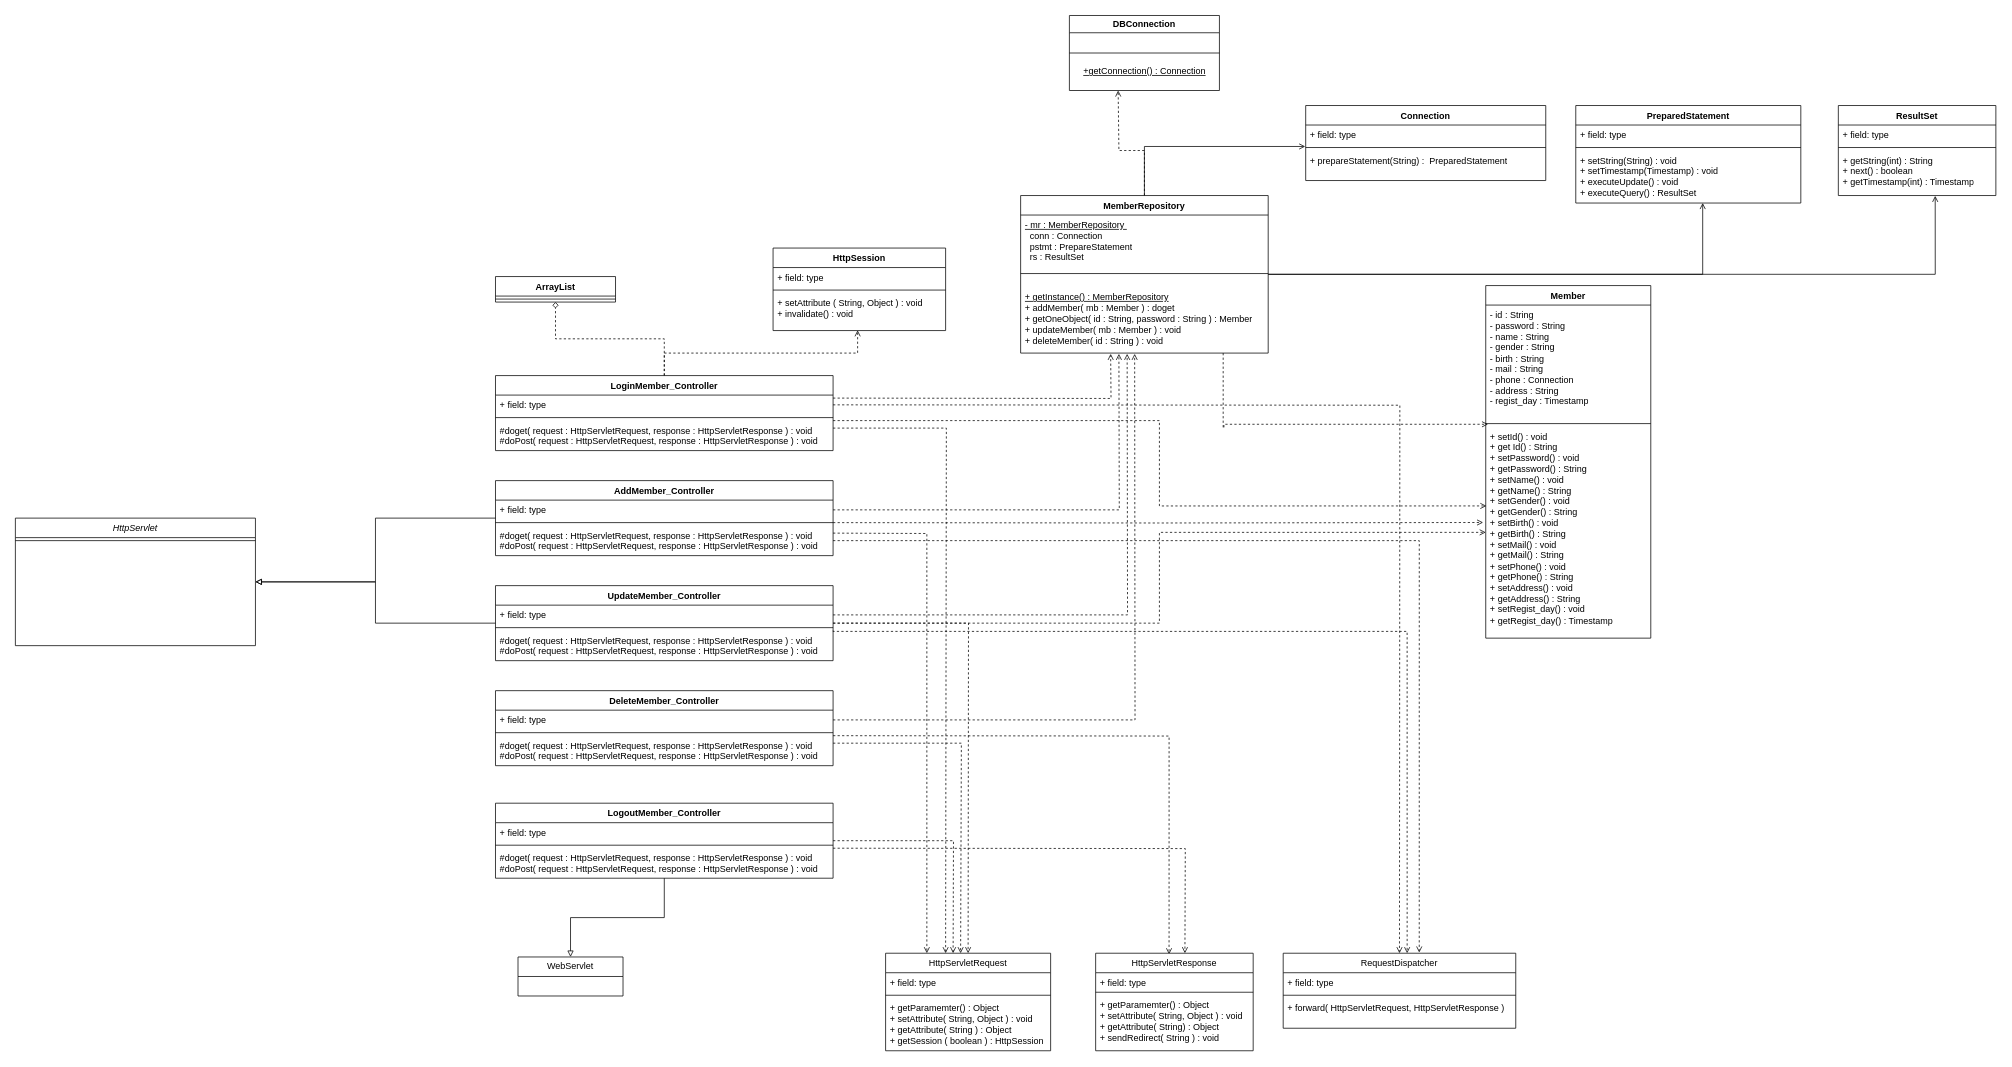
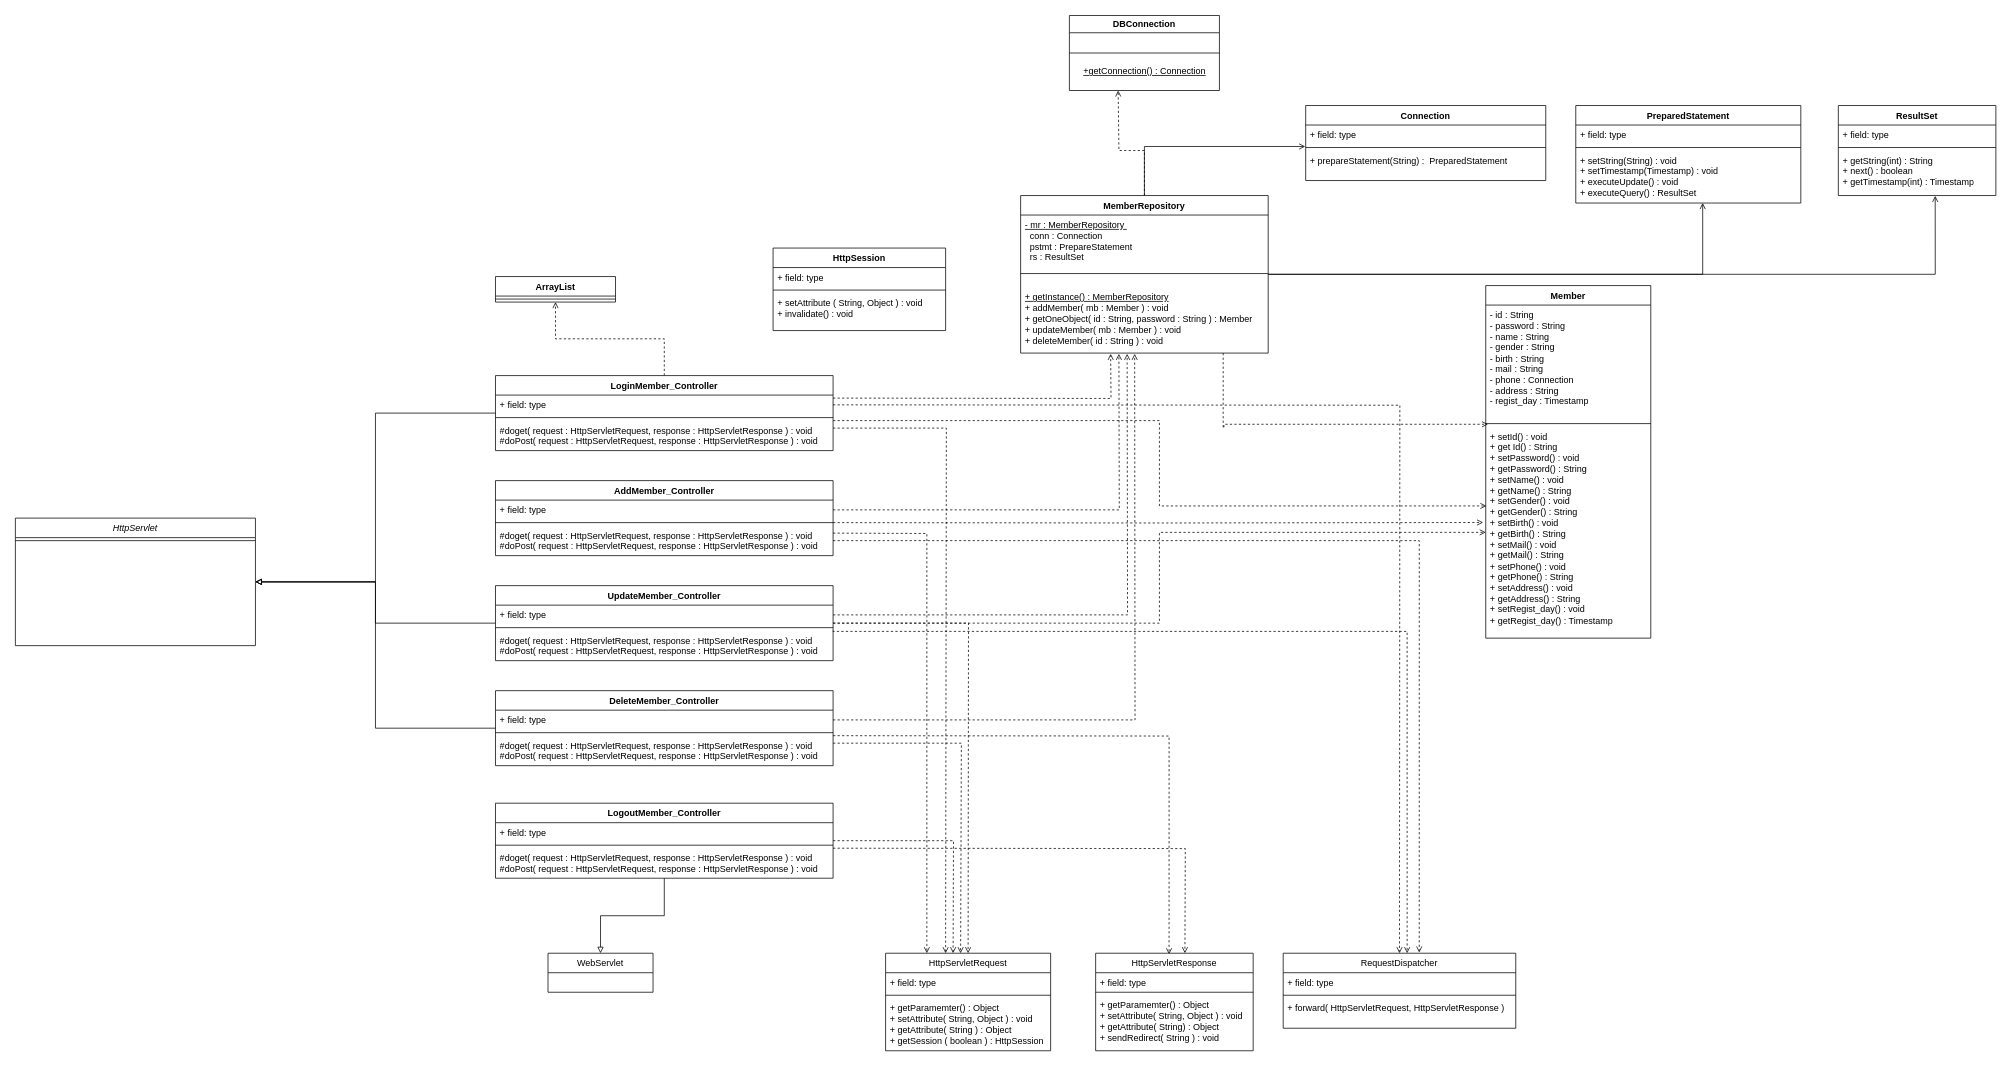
- <mxCell id="13" style="edgeStyle=orthogonalEdgeStyle;rounded=0;orthogonalLoop=1;jettySize=auto;html=1;entryX=0.5;entryY=1;entryDx=0;entryDy=0;dashed=1;endArrow=diamond;endFill=0;" edge="1" parent="1" source="14" target="86"><mxGeometry relative="1" as="geometry" /></mxCell>
+ <mxCell id="13" style="edgeStyle=orthogonalEdgeStyle;rounded=0;orthogonalLoop=1;jettySize=auto;html=1;entryX=0.5;entryY=1;entryDx=0;entryDy=0;dashed=1;endArrow=open;endFill=0;" edge="1" parent="1" source="14" target="86"><mxGeometry relative="1" as="geometry" /></mxCell>
- <mxCell id="11" value="&lt;br&gt;&lt;div&gt;&lt;div style=&quot;text-wrap-mode: nowrap;&quot;&gt;&lt;u&gt;+ getInstance() : MemberRepository&lt;/u&gt;&lt;/div&gt;&lt;div style=&quot;text-wrap-mode: nowrap;&quot;&gt;+ addMember( mb : Member ) : doget&lt;/div&gt;&lt;div style=&quot;text-wrap-mode: nowrap;&quot;&gt;+ getOneObject( id : String, password : String ) : Member&lt;/div&gt;&lt;div style=&quot;text-wrap-mode: nowrap;&quot;&gt;+ updateMember( mb : Member ) : void&lt;/div&gt;&lt;div style=&quot;text-wrap-mode: nowrap;&quot;&gt;+ deleteMember( id : String ) : void&lt;/div&gt;&lt;/div&gt;" style="text;strokeColor=none;fillColor=none;align=left;verticalAlign=top;spacingLeft=4;spacingRight=4;overflow=hidden;rotatable=0;points=[[0,0.5],[1,0.5]];portConstraint=eastwest;whiteSpace=wrap;html=1;" vertex="1" parent="8"><mxGeometry y="108" width="330" height="102" as="geometry" /></mxCell>
+ <mxCell id="11" value="&lt;br&gt;&lt;div&gt;&lt;div style=&quot;text-wrap-mode: nowrap;&quot;&gt;&lt;u&gt;+ getInstance() : MemberRepository&lt;/u&gt;&lt;/div&gt;&lt;div style=&quot;text-wrap-mode: nowrap;&quot;&gt;+ addMember( mb : Member ) : void&lt;/div&gt;&lt;div style=&quot;text-wrap-mode: nowrap;&quot;&gt;+ getOneObject( id : String, password : String ) : Member&lt;/div&gt;&lt;div style=&quot;text-wrap-mode: nowrap;&quot;&gt;+ updateMember( mb : Member ) : void&lt;/div&gt;&lt;div style=&quot;text-wrap-mode: nowrap;&quot;&gt;+ deleteMember( id : String ) : void&lt;/div&gt;&lt;/div&gt;" style="text;strokeColor=none;fillColor=none;align=left;verticalAlign=top;spacingLeft=4;spacingRight=4;overflow=hidden;rotatable=0;points=[[0,0.5],[1,0.5]];portConstraint=eastwest;whiteSpace=wrap;html=1;" vertex="1" parent="8"><mxGeometry y="108" width="330" height="102" as="geometry" /></mxCell>
- <mxCell id="92" style="edgeStyle=orthogonalEdgeStyle;rounded=0;orthogonalLoop=1;jettySize=auto;html=1;entryX=0.49;entryY=0.992;entryDx=0;entryDy=0;entryPerimeter=0;dashed=1;endArrow=open;endFill=0;" edge="1" parent="1" source="14" target="91"><mxGeometry relative="1" as="geometry" /></mxCell>
+ <mxCell id="12" style="edgeStyle=orthogonalEdgeStyle;rounded=0;orthogonalLoop=1;jettySize=auto;html=1;entryX=1;entryY=0.5;entryDx=0;entryDy=0;endArrow=block;endFill=0;" edge="1" parent="1" source="14" target="2"><mxGeometry relative="1" as="geometry" /></mxCell>
- <mxCell id="39" style="edgeStyle=orthogonalEdgeStyle;rounded=0;orthogonalLoop=1;jettySize=auto;html=1;entryX=1;entryY=0.5;entryDx=0;entryDy=0;endArrow=block;endFill=0;" edge="1" parent="1" source="41" target="2"><mxGeometry relative="1" as="geometry" /></mxCell>
+ <mxCell id="25" style="edgeStyle=orthogonalEdgeStyle;rounded=0;orthogonalLoop=1;jettySize=auto;html=1;entryX=1;entryY=0.5;entryDx=0;entryDy=0;endArrow=block;endFill=0;" edge="1" parent="1" source="27" target="2"><mxGeometry relative="1" as="geometry" /></mxCell>
- <mxCell id="50" value="WebServlet" style="swimlane;fontStyle=0;childLayout=stackLayout;horizontal=1;startSize=26;fillColor=none;horizontalStack=0;resizeParent=1;resizeParentMax=0;resizeLast=0;collapsible=1;marginBottom=0;whiteSpace=wrap;html=1;" vertex="1" parent="1"><mxGeometry x="690" y="1275" width="140" height="52" as="geometry" /></mxCell>
+ <mxCell id="50" value="WebServlet" style="swimlane;fontStyle=0;childLayout=stackLayout;horizontal=1;startSize=26;fillColor=none;horizontalStack=0;resizeParent=1;resizeParentMax=0;resizeLast=0;collapsible=1;marginBottom=0;whiteSpace=wrap;html=1;" vertex="1" parent="1"><mxGeometry x="730" y="1270" width="140" height="52" as="geometry" /></mxCell>
